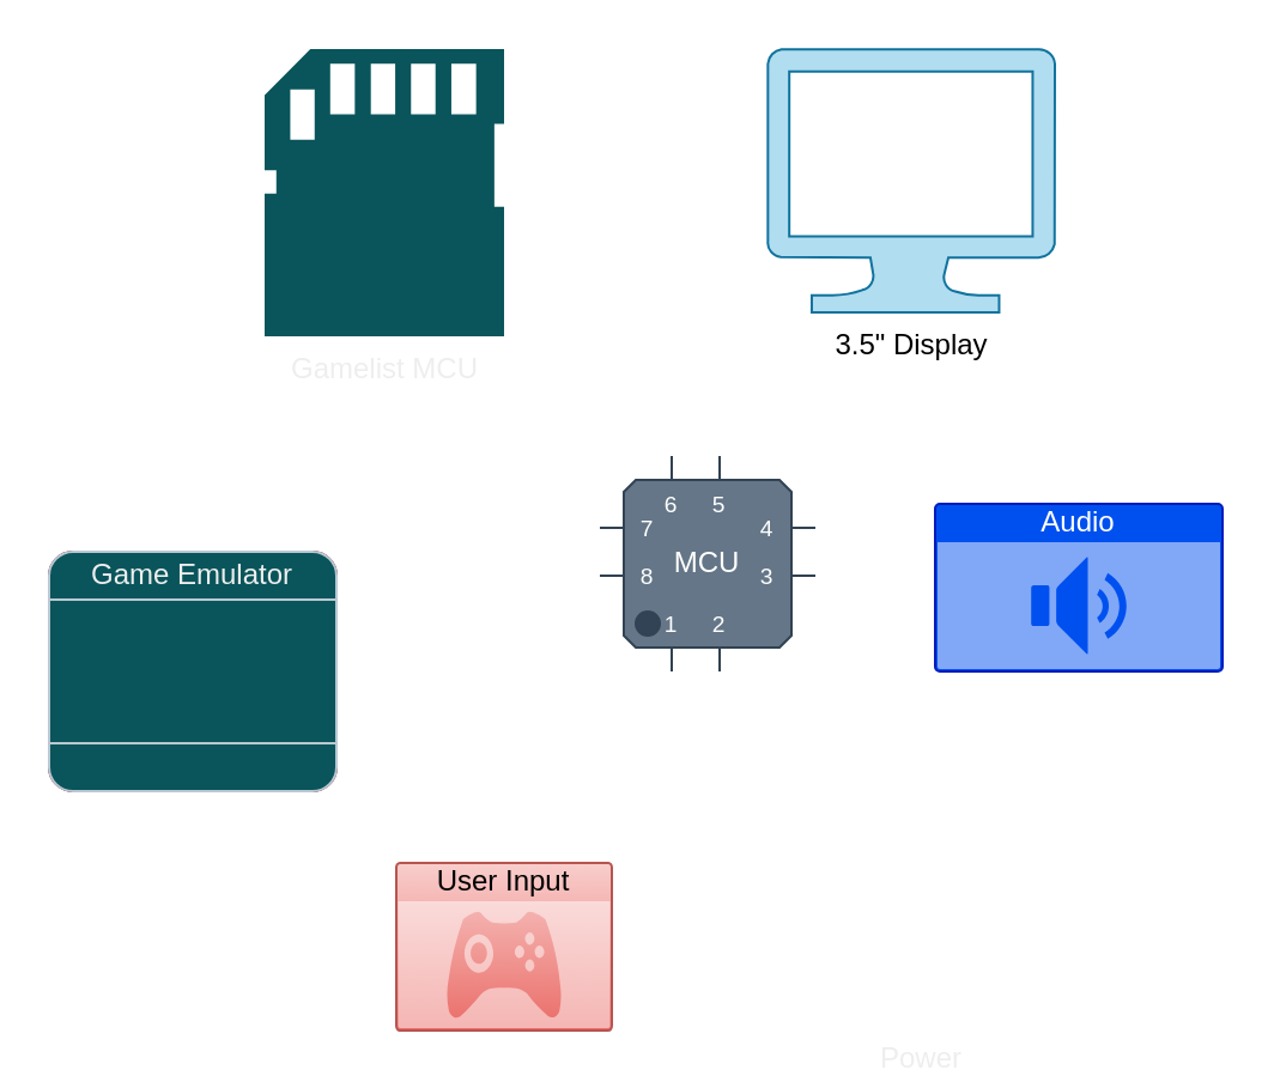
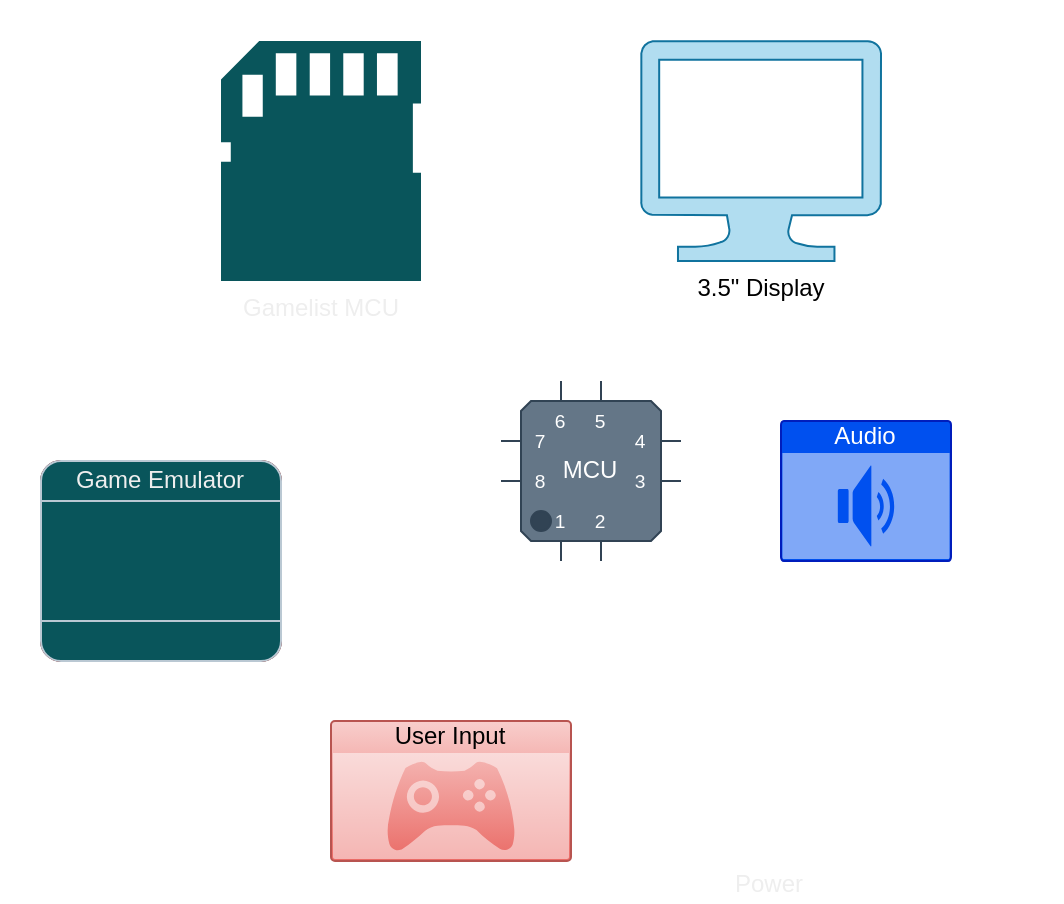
- <mxCell id="3" value="Audio" style="html=1;whiteSpace=wrap;labelPosition=center;verticalLabelPosition=middle;verticalAlign=top;align=center;fontSize=12;outlineConnect=0;spacingTop=-6;sketch=0;shape=mxgraph.sitemap.audio;labelBackgroundColor=none;fillColor=#0050ef;fontColor=#ffffff;strokeColor=#001DBC;" parent="1" vertex="1"><mxGeometry x="390" y="210" width="120" height="70" as="geometry" /></mxCell>
+ <mxCell id="3" value="Audio" style="html=1;whiteSpace=wrap;labelPosition=center;verticalLabelPosition=middle;verticalAlign=top;align=center;fontSize=12;outlineConnect=0;spacingTop=-6;sketch=0;shape=mxgraph.sitemap.audio;labelBackgroundColor=none;fillColor=#0050ef;fontColor=#ffffff;strokeColor=#001DBC;" parent="1" vertex="1"><mxGeometry x="390" y="210" width="85" height="70" as="geometry" /></mxCell>
- <mxCell id="5" value="&lt;div&gt;User Input&lt;/div&gt;&lt;div&gt;&lt;br&gt;&lt;/div&gt;" style="html=1;whiteSpace=wrap;strokeColor=#b85450;fillColor=#f8cecc;labelPosition=center;verticalLabelPosition=middle;verticalAlign=top;align=center;fontSize=12;outlineConnect=0;spacingTop=-6;sketch=0;shape=mxgraph.sitemap.game;labelBackgroundColor=none;gradientColor=#ea6b66;" parent="1" vertex="1"><mxGeometry x="165" y="360" width="90" height="70" as="geometry" /></mxCell>
+ <mxCell id="5" value="&lt;div&gt;User Input&lt;/div&gt;&lt;div&gt;&lt;br&gt;&lt;/div&gt;" style="html=1;whiteSpace=wrap;strokeColor=#b85450;fillColor=#f8cecc;labelPosition=center;verticalLabelPosition=middle;verticalAlign=top;align=center;fontSize=12;outlineConnect=0;spacingTop=-6;sketch=0;shape=mxgraph.sitemap.game;labelBackgroundColor=none;gradientColor=#ea6b66;" parent="1" vertex="1"><mxGeometry x="165" y="360" width="120" height="70" as="geometry" /></mxCell>
